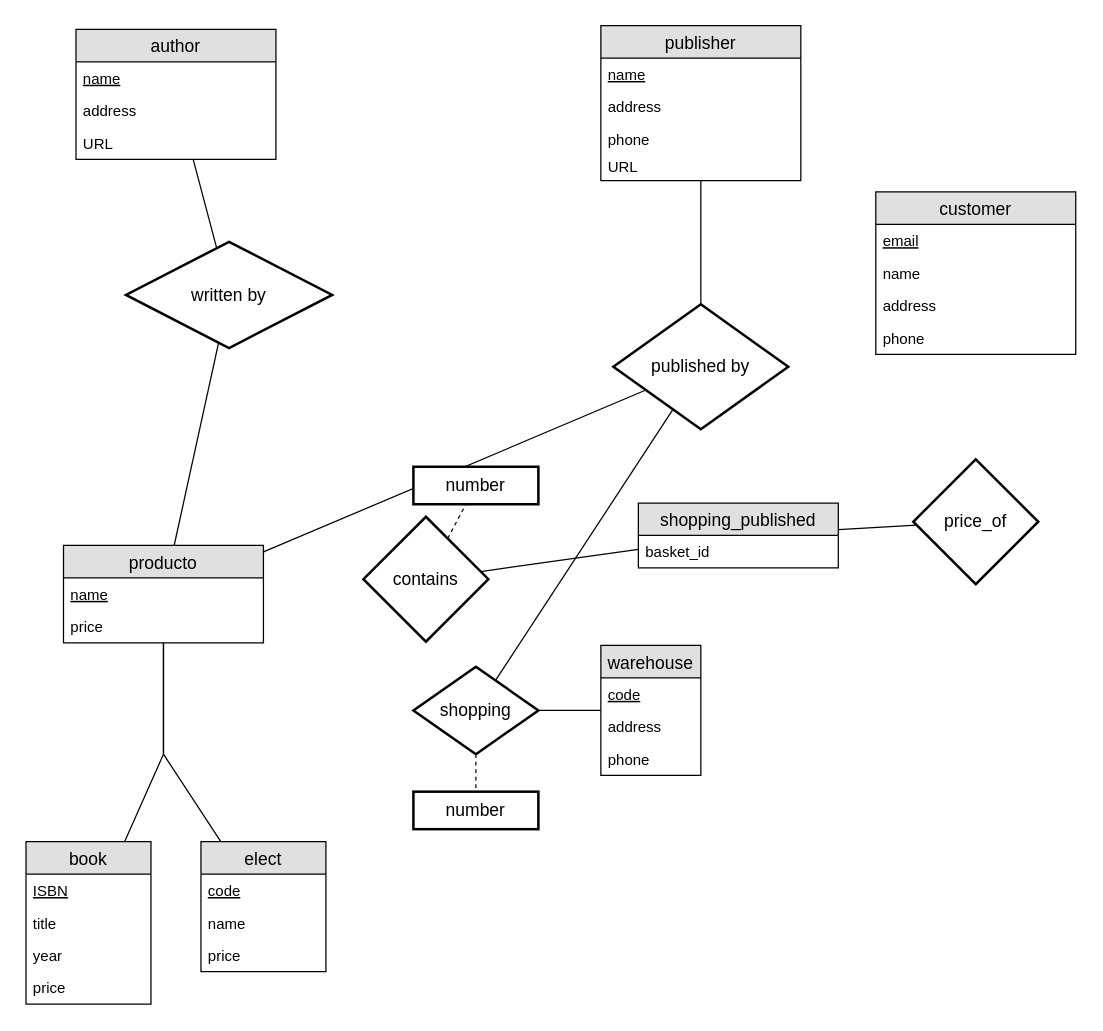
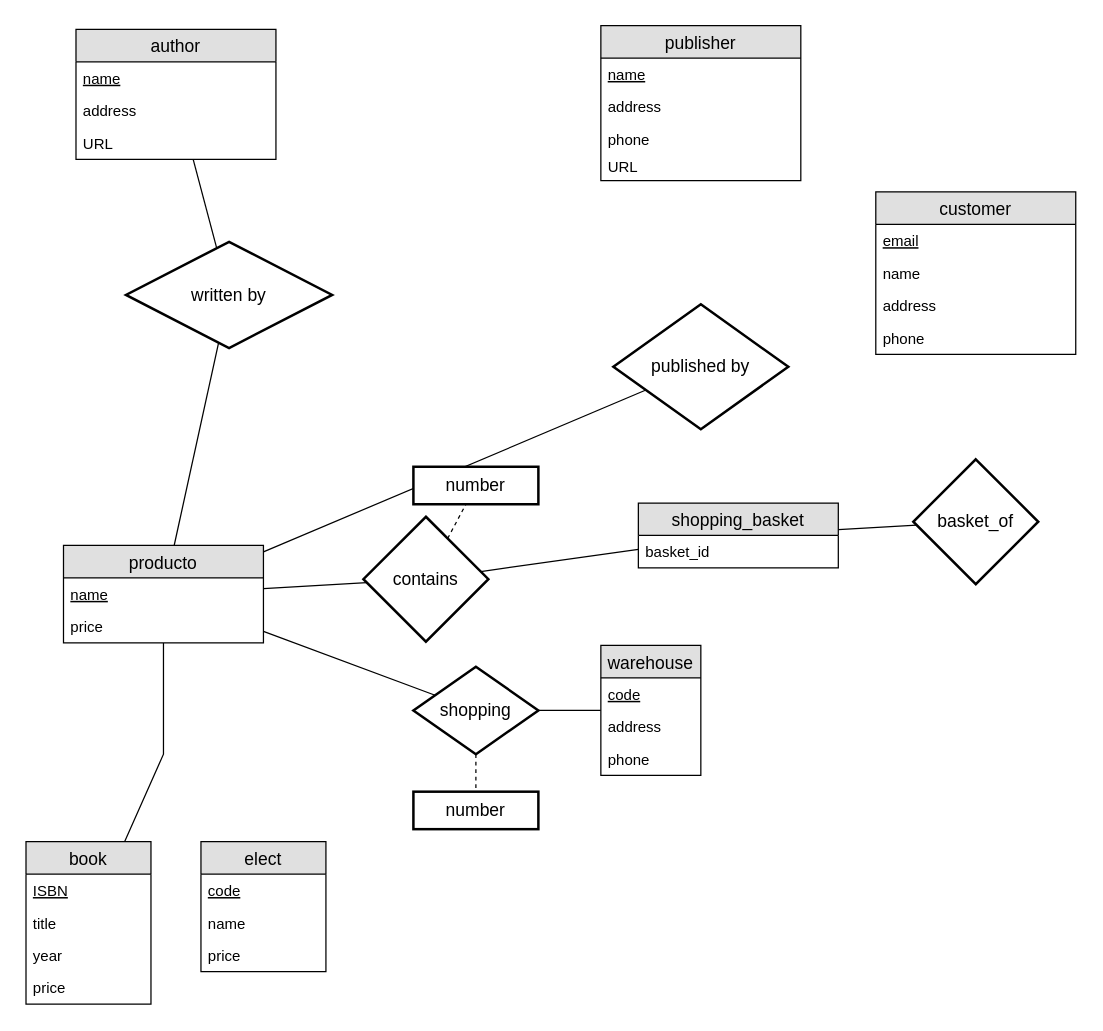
- <mxCell id="12" style="edgeStyle=none;rounded=0;orthogonalLoop=1;jettySize=auto;html=1;endArrow=none;endFill=0;" edge="1" parent="1" source="13" target="6"><mxGeometry relative="1" as="geometry" /></mxCell>
- <mxCell id="40" value="shopping_published" style="swimlane;fontStyle=0;childLayout=stackLayout;horizontal=1;startSize=26;fillColor=#e0e0e0;horizontalStack=0;resizeParent=1;resizeParentMax=0;resizeLast=0;collapsible=1;marginBottom=0;swimlaneFillColor=#ffffff;align=center;fontSize=14;" vertex="1" parent="1"><mxGeometry x="510" y="402" width="160" height="52" as="geometry" /></mxCell>
+ <mxCell id="40" value="shopping_basket" style="swimlane;fontStyle=0;childLayout=stackLayout;horizontal=1;startSize=26;fillColor=#e0e0e0;horizontalStack=0;resizeParent=1;resizeParentMax=0;resizeLast=0;collapsible=1;marginBottom=0;swimlaneFillColor=#ffffff;align=center;fontSize=14;" vertex="1" parent="1"><mxGeometry x="510" y="402" width="160" height="52" as="geometry" /></mxCell>
- <mxCell id="39" value="price_of" style="shape=rhombus;strokeWidth=2;fontSize=17;perimeter=rhombusPerimeter;whiteSpace=wrap;html=1;align=center;fontSize=14;" vertex="1" parent="1"><mxGeometry x="730" y="367" width="100" height="100" as="geometry" /></mxCell>
+ <mxCell id="39" value="basket_of" style="shape=rhombus;strokeWidth=2;fontSize=17;perimeter=rhombusPerimeter;whiteSpace=wrap;html=1;align=center;fontSize=14;" vertex="1" parent="1"><mxGeometry x="730" y="367" width="100" height="100" as="geometry" /></mxCell>
- <mxCell id="25" style="edgeStyle=none;rounded=0;orthogonalLoop=1;jettySize=auto;html=1;endArrow=none;endFill=0;" edge="1" parent="1" source="28" target="13"><mxGeometry relative="1" as="geometry" /></mxCell>
+ <mxCell id="25" style="edgeStyle=none;rounded=0;orthogonalLoop=1;jettySize=auto;html=1;endArrow=none;endFill=0;" edge="1" parent="1" source="28" target="17"><mxGeometry relative="1" as="geometry" /></mxCell>
+ <mxCell id="21" style="edgeStyle=none;rounded=0;orthogonalLoop=1;jettySize=auto;html=1;endArrow=none;endFill=0;" edge="1" parent="1" source="23" target="17"><mxGeometry relative="1" as="geometry" /></mxCell>
- <mxCell id="49" style="edgeStyle=none;rounded=0;orthogonalLoop=1;jettySize=auto;html=1;endArrow=none;endFill=0;" edge="1" parent="1" source="50" target="17"><mxGeometry relative="1" as="geometry"><Array as="points"><mxPoint x="130" y="603" /></Array></mxGeometry></mxCell>
